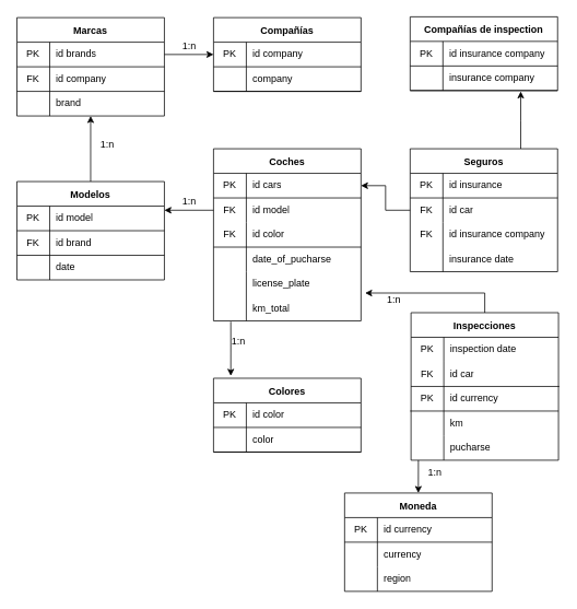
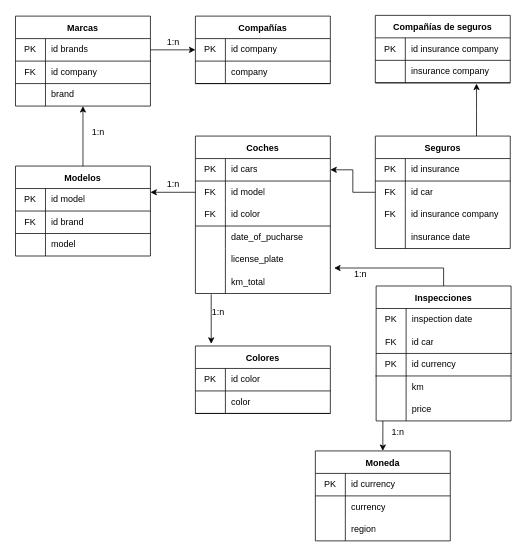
- <mxCell id="69" value="Compañías de inspection" style="shape=table;startSize=30;container=1;collapsible=0;childLayout=tableLayout;fixedRows=1;rowLines=0;fontStyle=1;" vertex="1" parent="1"><mxGeometry x="500" y="20" width="180" height="90" as="geometry" /></mxCell>
+ <mxCell id="69" value="Compañías de seguros" style="shape=table;startSize=30;container=1;collapsible=0;childLayout=tableLayout;fixedRows=1;rowLines=0;fontStyle=1;" vertex="1" parent="1"><mxGeometry x="500" y="20" width="180" height="90" as="geometry" /></mxCell>
- <mxCell id="24" value="date" style="shape=partialRectangle;html=1;whiteSpace=wrap;connectable=0;fillColor=none;top=0;left=0;bottom=0;right=0;align=left;spacingLeft=6;overflow=hidden;" vertex="1" parent="22"><mxGeometry x="40" width="140" height="30" as="geometry"><mxRectangle width="140" height="30" as="alternateBounds" /></mxGeometry></mxCell>
+ <mxCell id="24" value="model" style="shape=partialRectangle;html=1;whiteSpace=wrap;connectable=0;fillColor=none;top=0;left=0;bottom=0;right=0;align=left;spacingLeft=6;overflow=hidden;" vertex="1" parent="22"><mxGeometry x="40" width="140" height="30" as="geometry"><mxRectangle width="140" height="30" as="alternateBounds" /></mxGeometry></mxCell>
- <mxCell id="110" value="pucharse" style="shape=partialRectangle;html=1;whiteSpace=wrap;connectable=0;fillColor=none;top=0;left=0;bottom=0;right=0;align=left;spacingLeft=6;overflow=hidden;" vertex="1" parent="108"><mxGeometry x="40" width="140" height="30" as="geometry"><mxRectangle width="140" height="30" as="alternateBounds" /></mxGeometry></mxCell>
+ <mxCell id="110" value="price" style="shape=partialRectangle;html=1;whiteSpace=wrap;connectable=0;fillColor=none;top=0;left=0;bottom=0;right=0;align=left;spacingLeft=6;overflow=hidden;" vertex="1" parent="108"><mxGeometry x="40" width="140" height="30" as="geometry"><mxRectangle width="140" height="30" as="alternateBounds" /></mxGeometry></mxCell>
